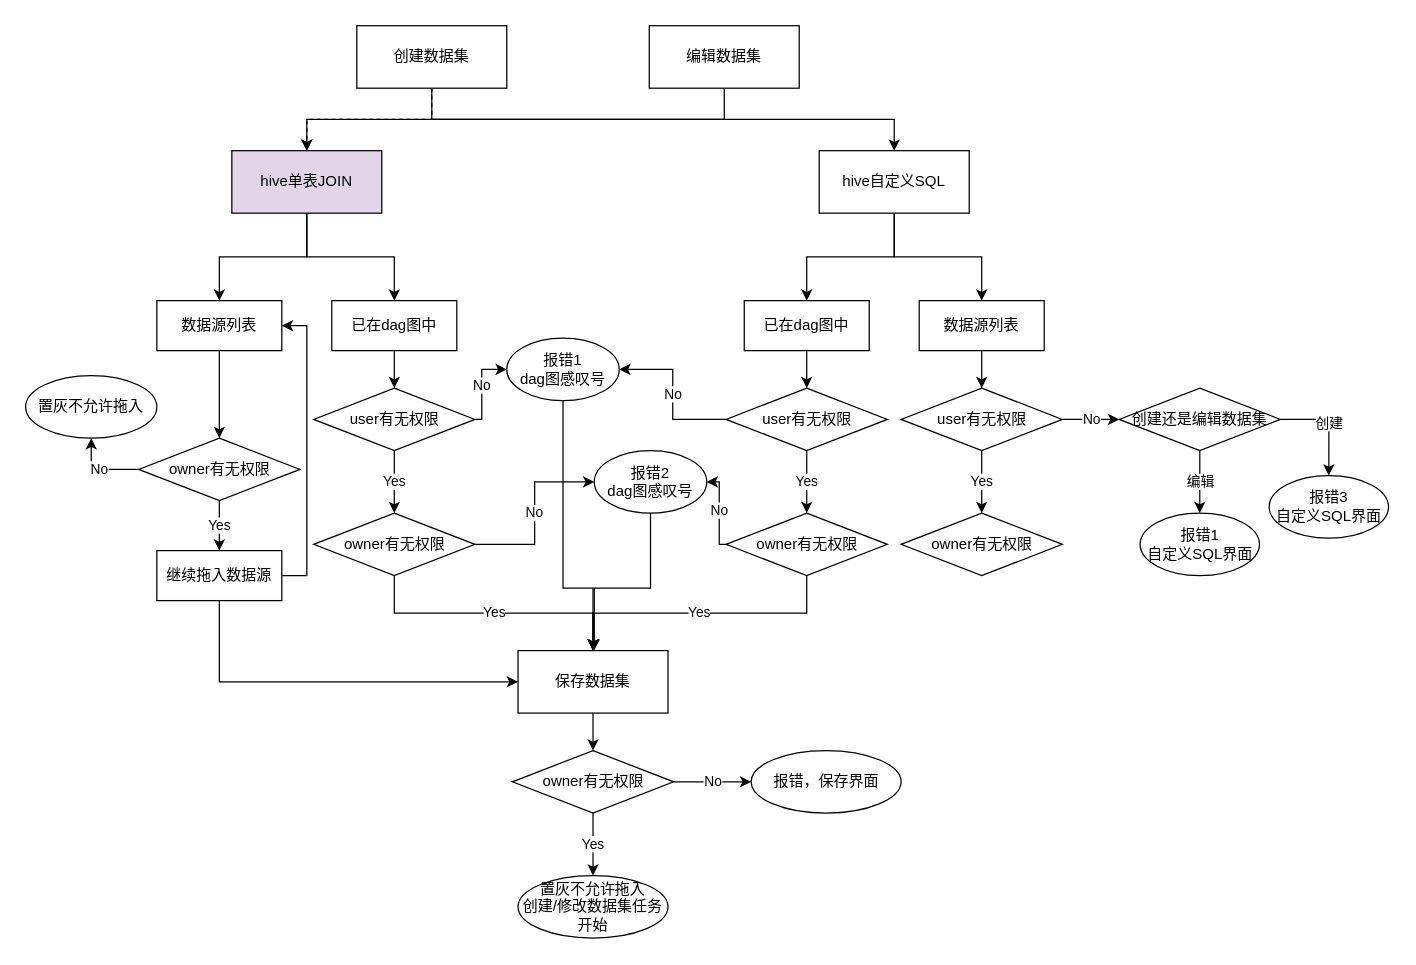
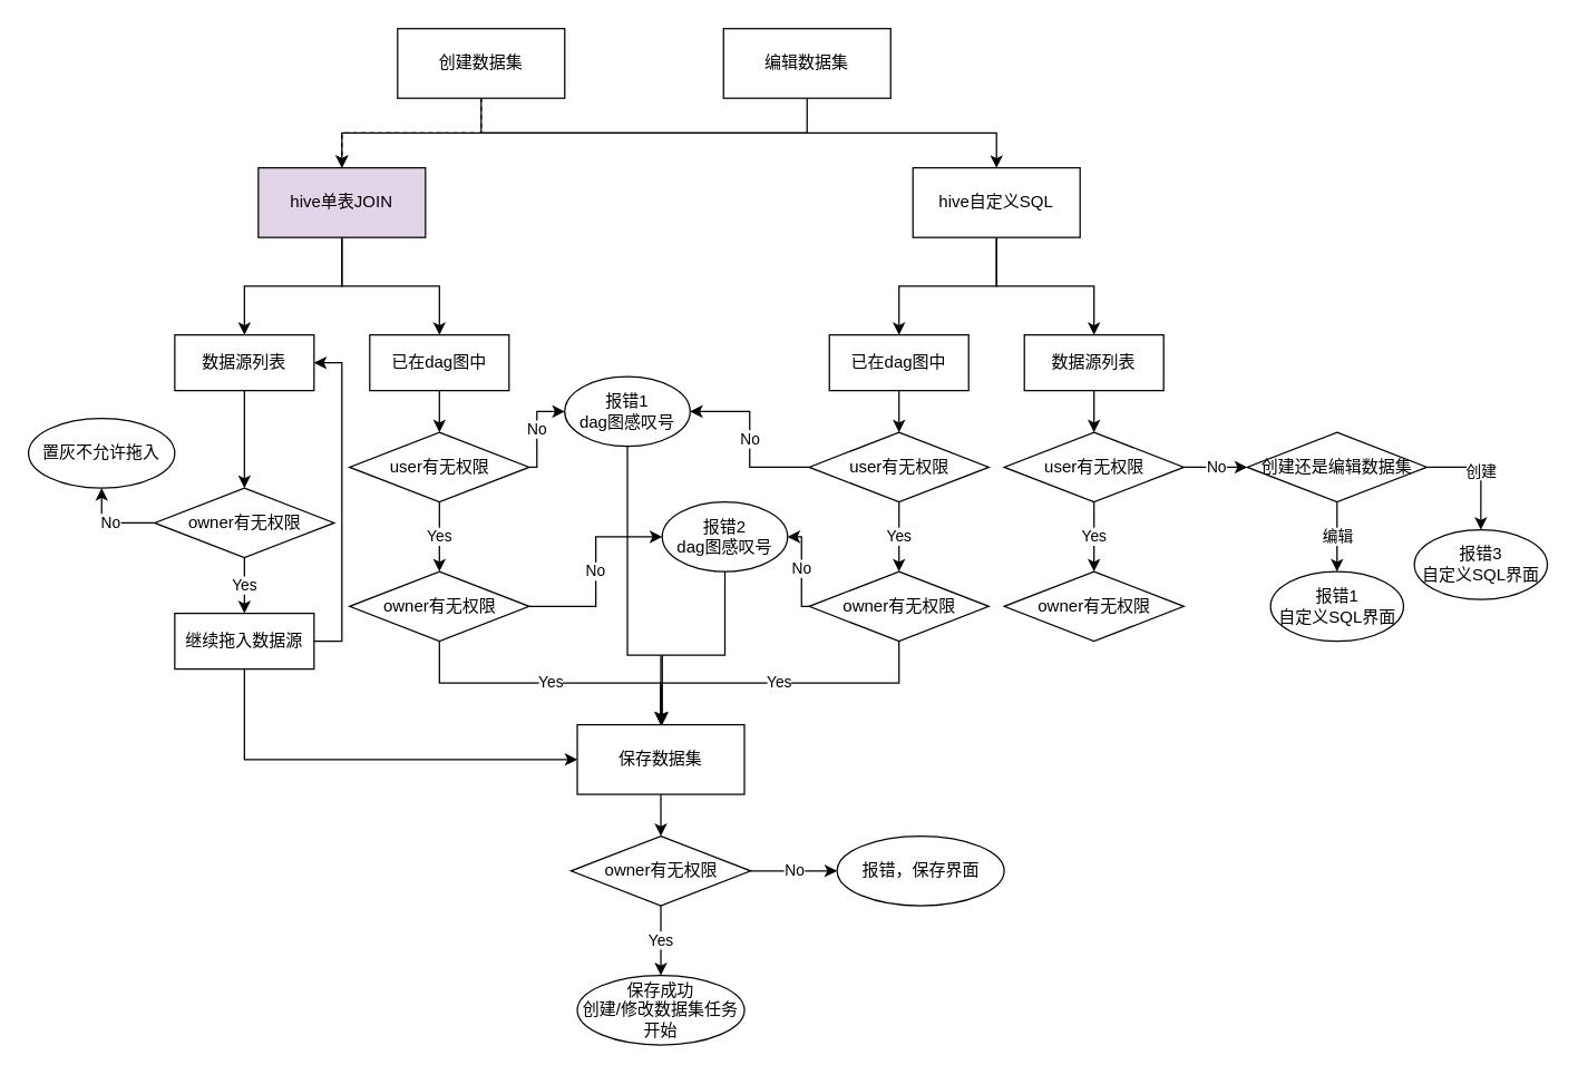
- <mxCell id="47" value="置灰不允许拖入&lt;br&gt;创建/修改数据集任务开始" style="ellipse;whiteSpace=wrap;html=1;" vertex="1" parent="1"><mxGeometry x="414" y="700" width="120" height="50" as="geometry" /></mxCell>
+ <mxCell id="47" value="保存成功&lt;br&gt;创建/修改数据集任务开始" style="ellipse;whiteSpace=wrap;html=1;" vertex="1" parent="1"><mxGeometry x="414" y="700" width="120" height="50" as="geometry" /></mxCell>
